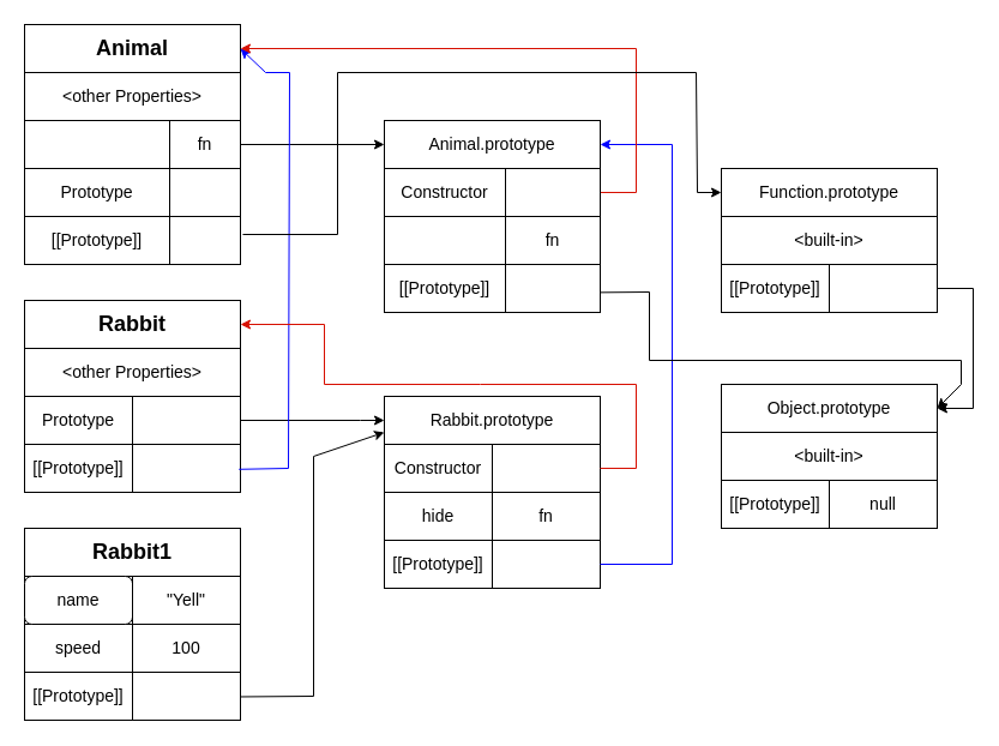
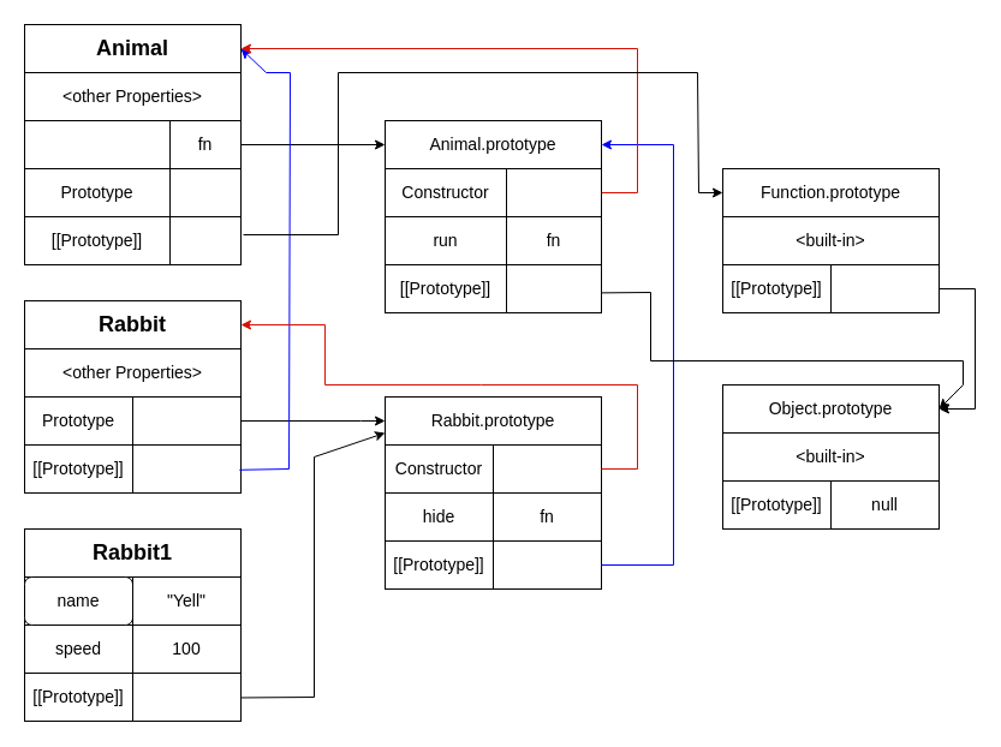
+ <mxCell id="59" value="run" style="rounded=0;whiteSpace=wrap;html=1;fontSize=14;container=0;" parent="55" vertex="1"><mxGeometry y="80" width="101" height="40" as="geometry" /></mxCell>
